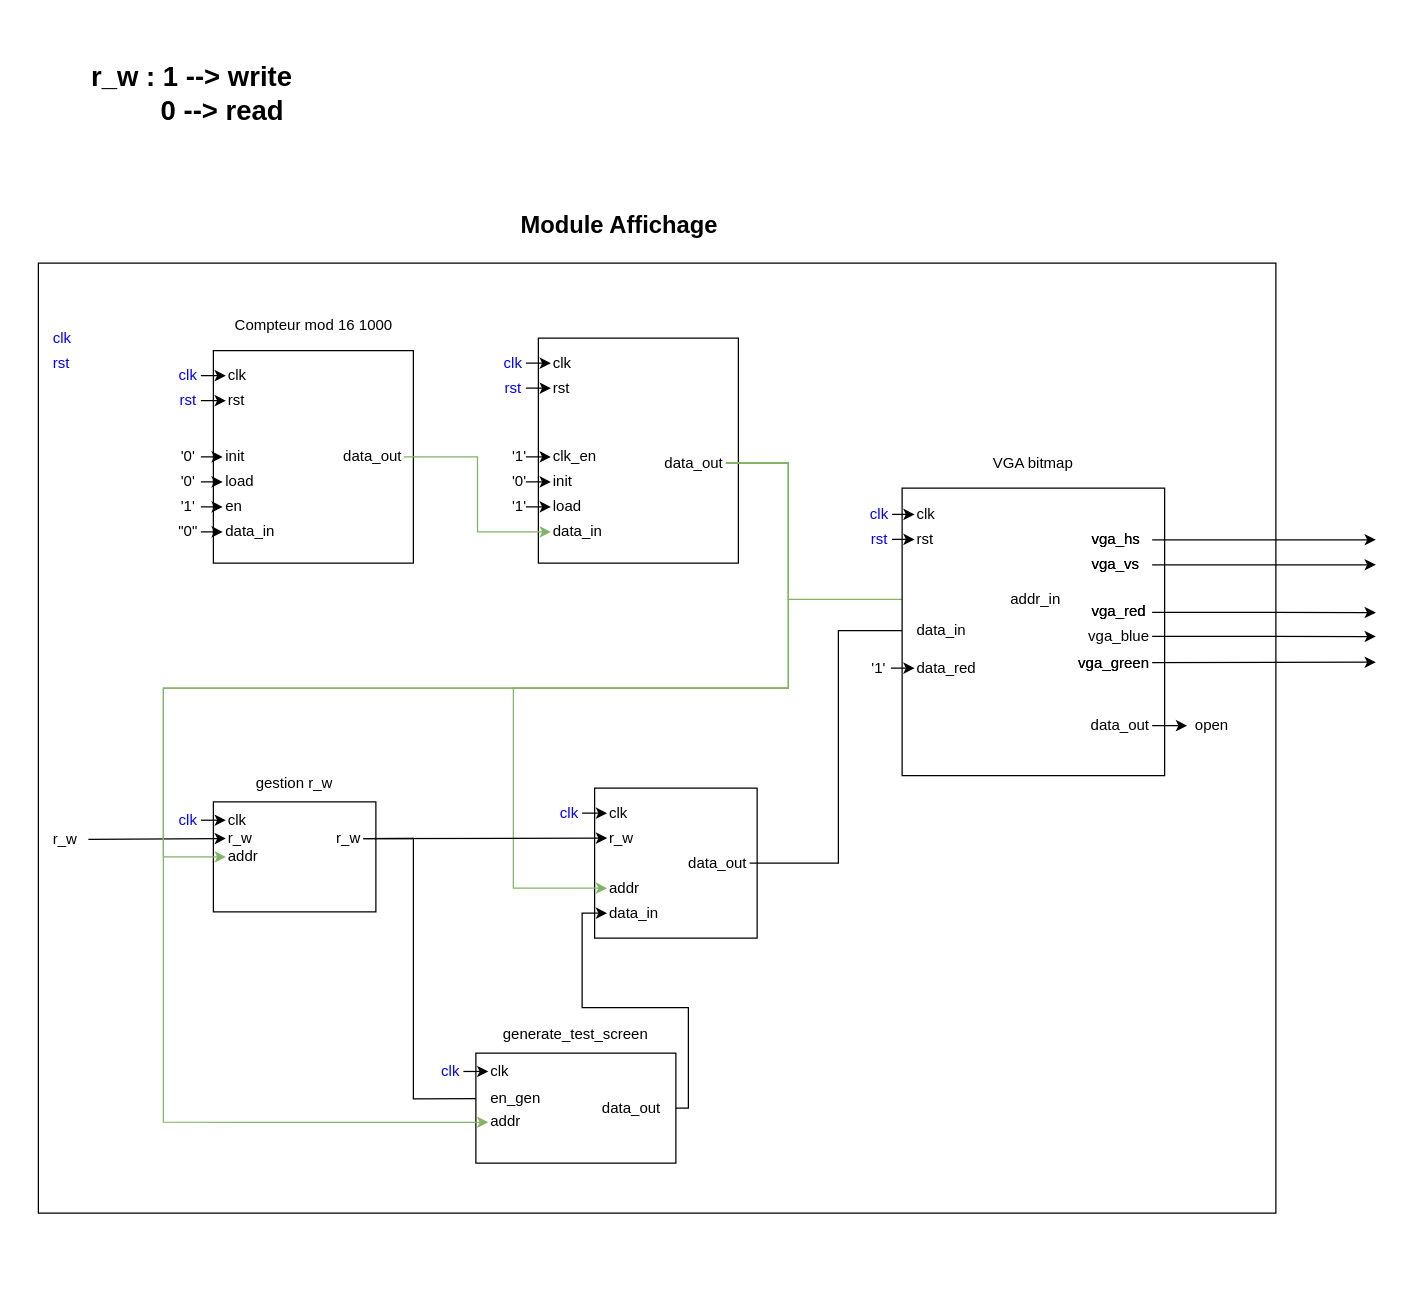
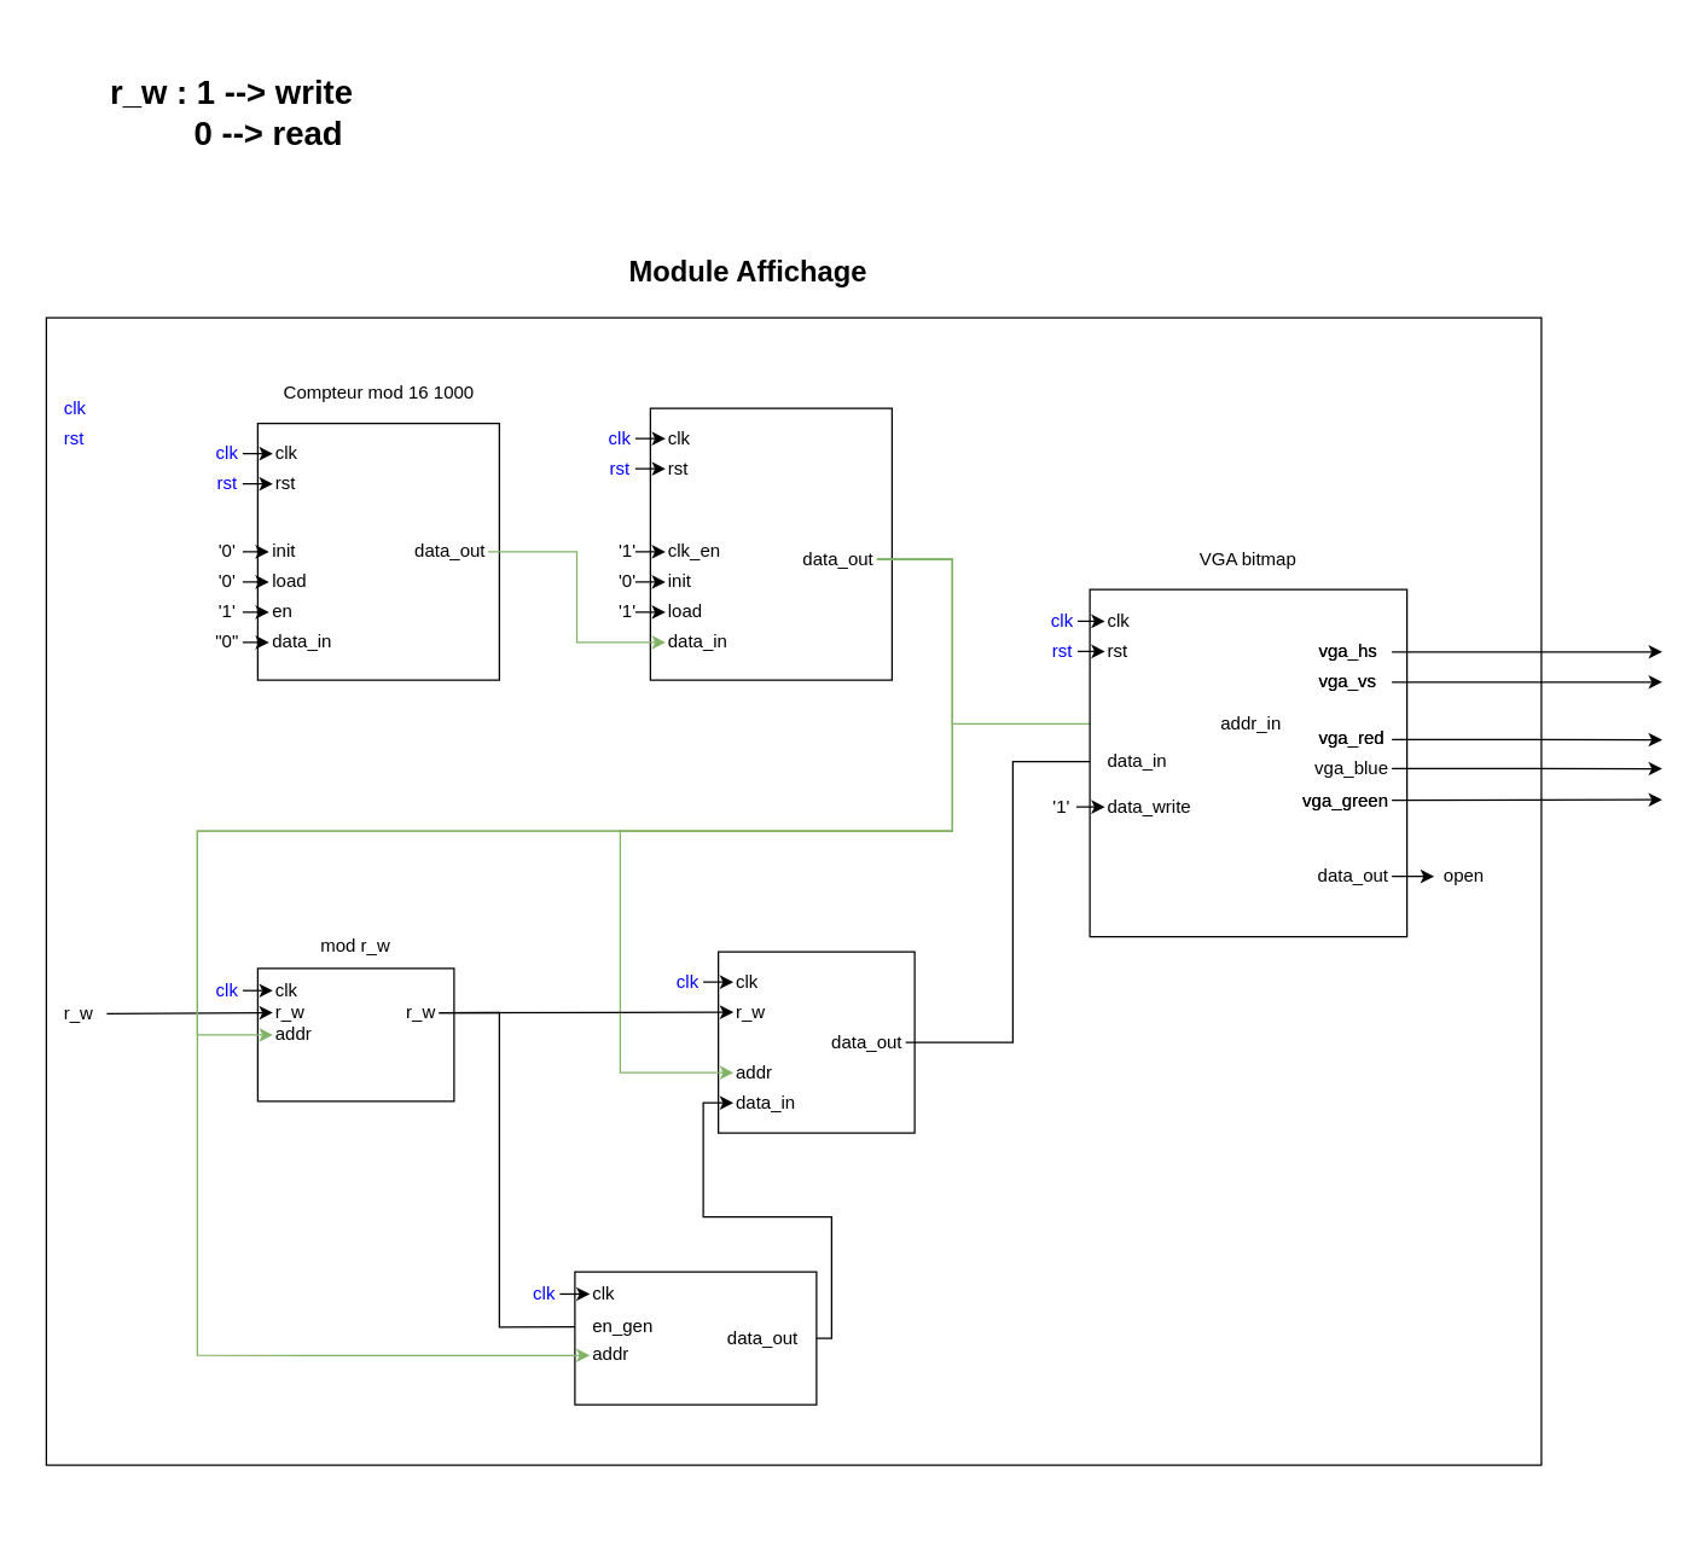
- <mxCell id="92" value="data_red" style="text;html=1;strokeColor=none;fillColor=none;align=left;verticalAlign=middle;whiteSpace=wrap;rounded=0;" vertex="1" parent="85"><mxGeometry x="10" y="159" width="60" height="30" as="geometry" /></mxCell>
+ <mxCell id="92" value="data_write" style="text;html=1;strokeColor=none;fillColor=none;align=left;verticalAlign=middle;whiteSpace=wrap;rounded=0;" vertex="1" parent="85"><mxGeometry x="10" y="159" width="60" height="30" as="geometry" /></mxCell>
- <mxCell id="69" value="gestion r_w" style="text;html=1;strokeColor=none;fillColor=none;align=center;verticalAlign=middle;whiteSpace=wrap;rounded=0;" vertex="1" parent="67"><mxGeometry x="20" width="90" height="14.667" as="geometry" /></mxCell>
+ <mxCell id="69" value="mod r_w" style="text;html=1;strokeColor=none;fillColor=none;align=center;verticalAlign=middle;whiteSpace=wrap;rounded=0;" vertex="1" parent="67"><mxGeometry x="20" width="90" height="14.667" as="geometry" /></mxCell>
- <mxCell id="121" value="generate_test_screen" style="text;html=1;strokeColor=none;fillColor=none;align=center;verticalAlign=middle;whiteSpace=wrap;rounded=0;" vertex="1" parent="120"><mxGeometry x="10" width="140" height="14.67" as="geometry" /></mxCell>
